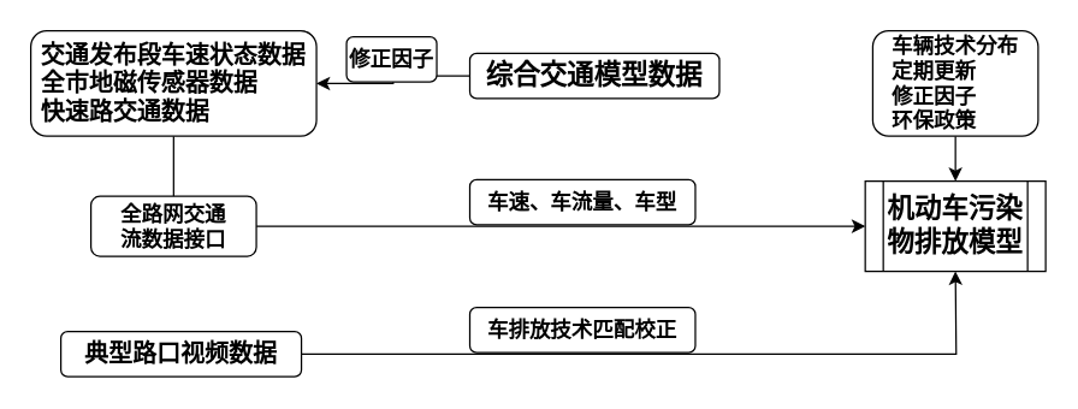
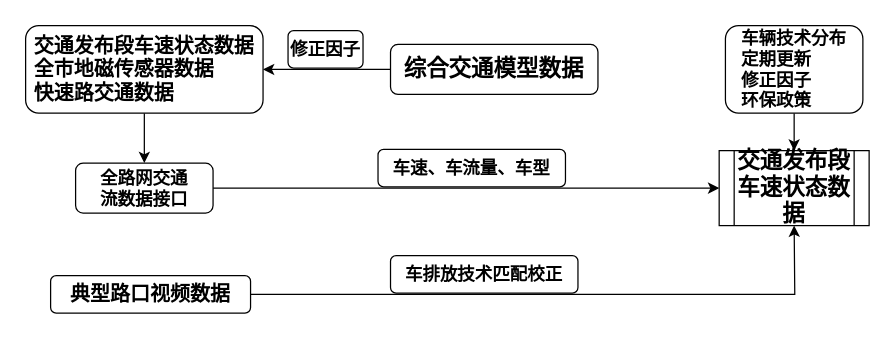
- <mxCell id="9" value="&lt;div&gt;&lt;/div&gt;&lt;font style=&quot;font-size: 18px&quot;&gt;&lt;div&gt;&lt;/div&gt;&lt;b&gt;综合交通模型数据&lt;/b&gt;&lt;br&gt;&lt;/font&gt;" style="rounded=1;whiteSpace=wrap;html=1;align=center;" vertex="1" parent="1"><mxGeometry x="312" y="35" width="166" height="30" as="geometry" /></mxCell>
+ <mxCell id="9" value="&lt;div&gt;&lt;/div&gt;&lt;font style=&quot;font-size: 18px&quot;&gt;&lt;div&gt;&lt;/div&gt;&lt;b&gt;综合交通模型数据&lt;/b&gt;&lt;br&gt;&lt;/font&gt;" style="rounded=1;whiteSpace=wrap;html=1;align=center;" vertex="1" parent="1"><mxGeometry x="312" y="35" width="166" height="40" as="geometry" /></mxCell>
- <mxCell id="2" style="edgeStyle=orthogonalEdgeStyle;rounded=0;orthogonalLoop=1;jettySize=auto;html=1;exitX=0.5;exitY=1;exitDx=0;exitDy=0;entryX=0.5;entryY=0;entryDx=0;entryDy=0;endArrow=none;" edge="1" parent="1" source="3" target="5"><mxGeometry relative="1" as="geometry" /></mxCell>
+ <mxCell id="2" style="edgeStyle=orthogonalEdgeStyle;rounded=0;orthogonalLoop=1;jettySize=auto;html=1;exitX=0.5;exitY=1;exitDx=0;exitDy=0;entryX=0.5;entryY=0;entryDx=0;entryDy=0;" edge="1" parent="1" source="3" target="5"><mxGeometry relative="1" as="geometry" /></mxCell>
- <mxCell id="10" value="&lt;font style=&quot;font-size: 14px&quot;&gt;&lt;b&gt;车速、车流量、车型&lt;/b&gt;&lt;/font&gt;" style="rounded=1;whiteSpace=wrap;html=1;" vertex="1" parent="1"><mxGeometry x="312" y="119" width="150" height="30" as="geometry" /></mxCell>
+ <mxCell id="10" value="&lt;font style=&quot;font-size: 14px&quot;&gt;&lt;b&gt;车速、车流量、车型&lt;/b&gt;&lt;/font&gt;" style="rounded=1;whiteSpace=wrap;html=1;" vertex="1" parent="1"><mxGeometry x="302" y="119" width="150" height="30" as="geometry" /></mxCell>
- <mxCell id="15" value="&lt;font style=&quot;font-size: 18px&quot;&gt;&lt;b&gt;机动车污染物排放模型&lt;/b&gt;&lt;/font&gt;" style="shape=process;whiteSpace=wrap;html=1;backgroundOutline=1;" vertex="1" parent="1"><mxGeometry x="575" y="120" width="120" height="60" as="geometry" /></mxCell>
+ <mxCell id="15" value="&lt;font style=&quot;font-size: 18px&quot;&gt;&lt;b&gt;交通发布段车速状态数据&lt;/b&gt;&lt;/font&gt;" style="shape=process;whiteSpace=wrap;html=1;backgroundOutline=1;" vertex="1" parent="1"><mxGeometry x="575" y="120" width="120" height="60" as="geometry" /></mxCell>
